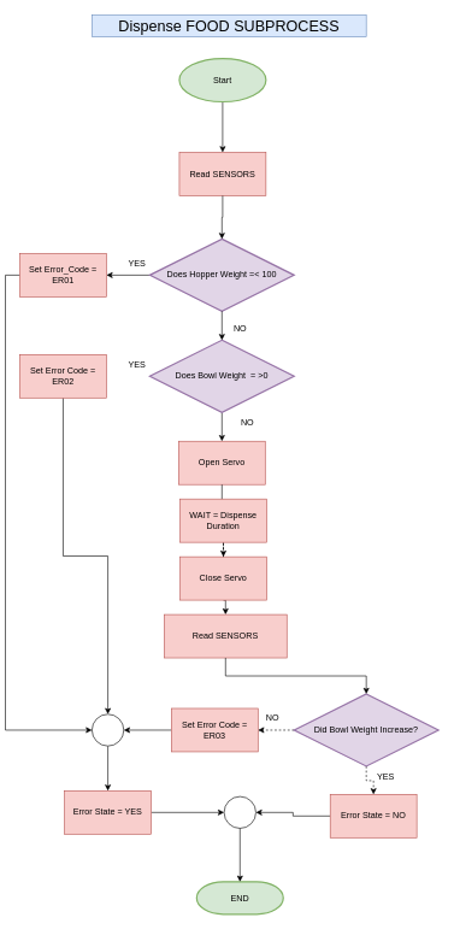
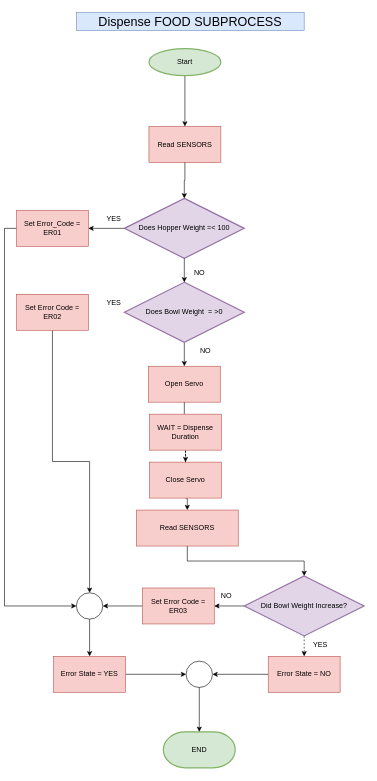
- <mxCell id="4" value="Start" style="rounded=1;whiteSpace=wrap;html=1;fillColor=#d5e8d4;strokeColor=#82b366;strokeWidth=2;shape=mxgraph.flowchart.start_1;" parent="1" vertex="1"><mxGeometry x="241" y="80" width="120" height="60" as="geometry" /></mxCell>
+ <mxCell id="4" value="Start" style="rounded=1;whiteSpace=wrap;html=1;fillColor=#d5e8d4;strokeColor=#82b366;strokeWidth=2;shape=mxgraph.flowchart.start_1;" parent="1" vertex="1"><mxGeometry x="241" y="80" width="120" height="45" as="geometry" /></mxCell>
- <mxCell id="8" style="edgeStyle=orthogonalEdgeStyle;rounded=0;orthogonalLoop=1;jettySize=auto;html=1;exitX=0;exitY=0.5;exitDx=0;exitDy=0;exitPerimeter=0;dashed=1;" parent="1" source="9" target="36" edge="1"><mxGeometry relative="1" as="geometry" /></mxCell>
+ <mxCell id="8" style="edgeStyle=orthogonalEdgeStyle;rounded=0;orthogonalLoop=1;jettySize=auto;html=1;exitX=0;exitY=0.5;exitDx=0;exitDy=0;exitPerimeter=0;" parent="1" source="9" target="36" edge="1"><mxGeometry relative="1" as="geometry" /></mxCell>
- <mxCell id="30" value="Error State = NO" style="rounded=0;whiteSpace=wrap;html=1;fillColor=#f8cecc;strokeColor=#b85450;" parent="1" vertex="1"><mxGeometry x="450" y="1099" width="120" height="60" as="geometry" /></mxCell>
+ <mxCell id="30" value="Error State = NO" style="rounded=0;whiteSpace=wrap;html=1;fillColor=#f8cecc;strokeColor=#b85450;" parent="1" vertex="1"><mxGeometry x="440" y="1094" width="120" height="60" as="geometry" /></mxCell>
- <mxCell id="13" value="END" style="rounded=1;whiteSpace=wrap;html=1;fillColor=#d5e8d4;strokeColor=#82b366;strokeWidth=2;shape=mxgraph.flowchart.terminator;" parent="1" vertex="1"><mxGeometry x="265" y="1220" width="120" height="45" as="geometry" /></mxCell>
+ <mxCell id="13" value="END" style="rounded=1;whiteSpace=wrap;html=1;fillColor=#d5e8d4;strokeColor=#82b366;strokeWidth=2;shape=mxgraph.flowchart.terminator;" parent="1" vertex="1"><mxGeometry x="265" y="1220" width="120" height="60" as="geometry" /></mxCell>
